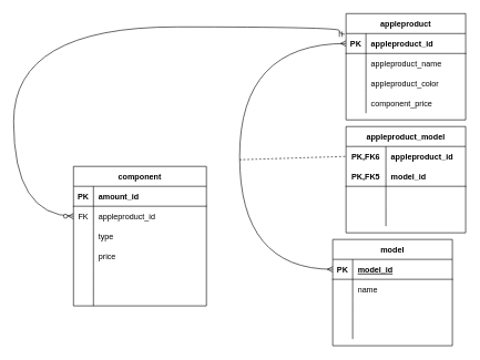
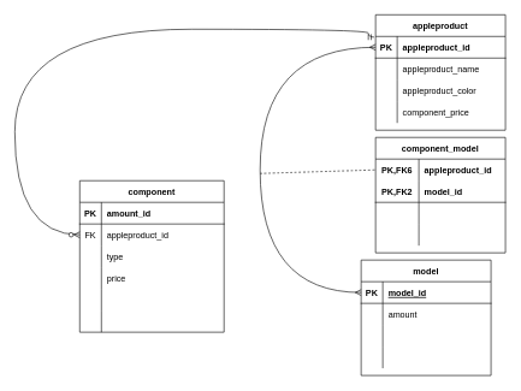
- <mxCell id="28" value="appleproduct_model" style="shape=table;startSize=30;container=1;collapsible=1;childLayout=tableLayout;fixedRows=1;rowLines=0;fontStyle=1;align=center;resizeLast=1;" parent="1" vertex="1"><mxGeometry x="520" y="190" width="180" height="160" as="geometry" /></mxCell>
+ <mxCell id="28" value="component_model" style="shape=table;startSize=30;container=1;collapsible=1;childLayout=tableLayout;fixedRows=1;rowLines=0;fontStyle=1;align=center;resizeLast=1;" parent="1" vertex="1"><mxGeometry x="520" y="190" width="180" height="160" as="geometry" /></mxCell>
- <mxCell id="33" value="PK,FK5" style="shape=partialRectangle;connectable=0;fillColor=none;top=0;left=0;bottom=0;right=0;fontStyle=1;overflow=hidden;" parent="32" vertex="1"><mxGeometry width="60" height="30" as="geometry"><mxRectangle width="60" height="30" as="alternateBounds" /></mxGeometry></mxCell>
+ <mxCell id="33" value="PK,FK2" style="shape=partialRectangle;connectable=0;fillColor=none;top=0;left=0;bottom=0;right=0;fontStyle=1;overflow=hidden;" parent="32" vertex="1"><mxGeometry width="60" height="30" as="geometry"><mxRectangle width="60" height="30" as="alternateBounds" /></mxGeometry></mxCell>
- <mxCell id="21" value="name" style="shape=partialRectangle;connectable=0;fillColor=none;top=0;left=0;bottom=0;right=0;align=left;spacingLeft=6;overflow=hidden;" parent="19" vertex="1"><mxGeometry x="30" width="150" height="30" as="geometry"><mxRectangle width="150" height="30" as="alternateBounds" /></mxGeometry></mxCell>
+ <mxCell id="21" value="amount" style="shape=partialRectangle;connectable=0;fillColor=none;top=0;left=0;bottom=0;right=0;align=left;spacingLeft=6;overflow=hidden;" parent="19" vertex="1"><mxGeometry x="30" width="150" height="30" as="geometry"><mxRectangle width="150" height="30" as="alternateBounds" /></mxGeometry></mxCell>
